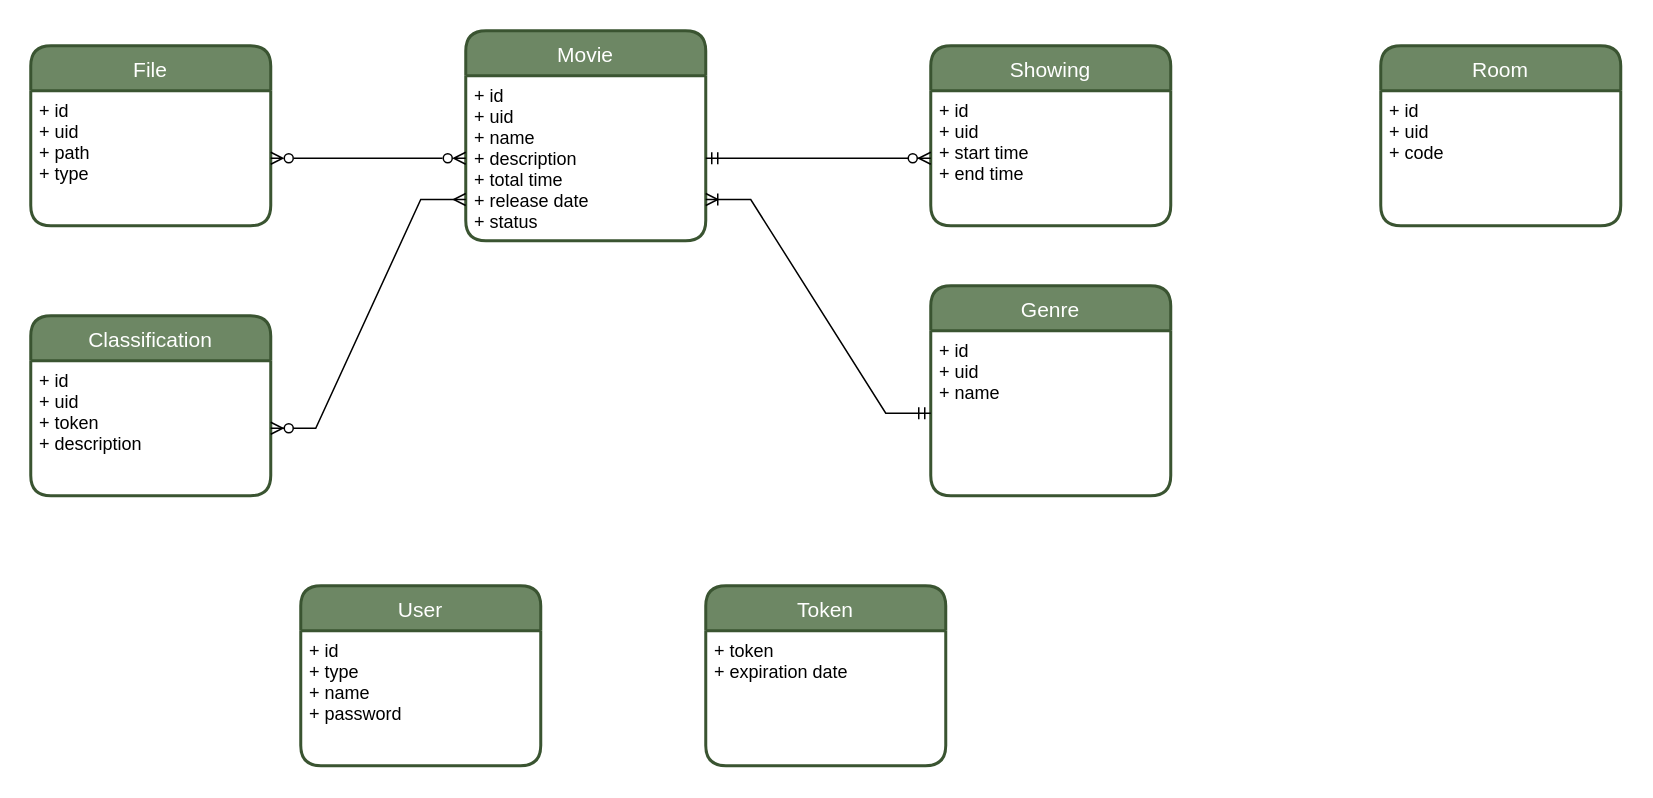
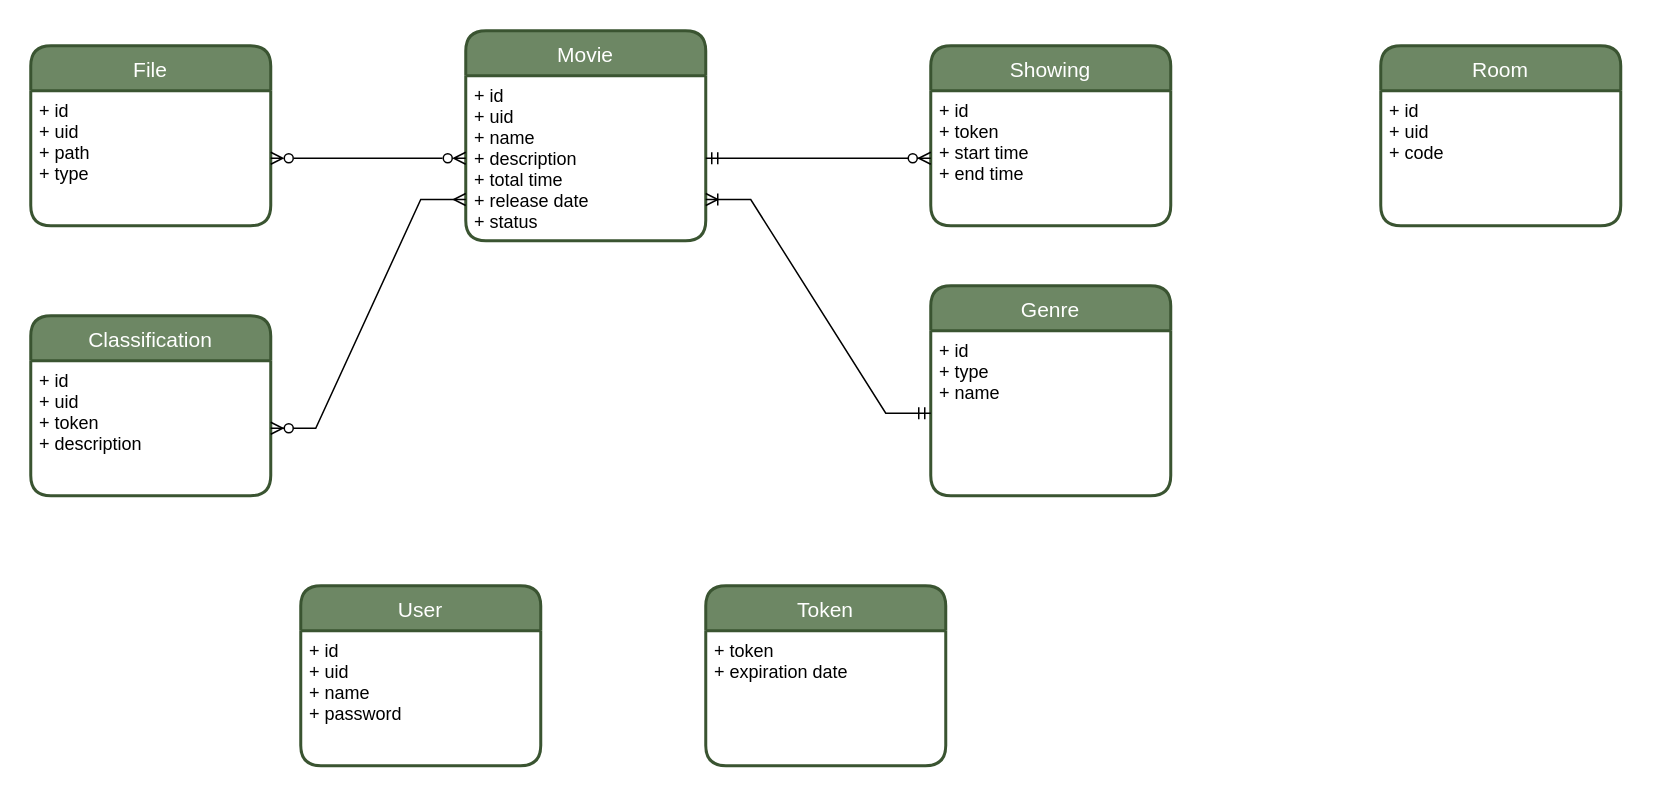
- <mxCell id="11" value="+ id&#10;+ uid&#10;+ start time&#10;+ end time" style="align=left;strokeColor=none;fillColor=none;spacingLeft=4;fontSize=12;verticalAlign=top;resizable=0;rotatable=0;part=1;" parent="10" vertex="1"><mxGeometry y="30" width="160" height="90" as="geometry" /></mxCell>
+ <mxCell id="11" value="+ id&#10;+ token&#10;+ start time&#10;+ end time" style="align=left;strokeColor=none;fillColor=none;spacingLeft=4;fontSize=12;verticalAlign=top;resizable=0;rotatable=0;part=1;" parent="10" vertex="1"><mxGeometry y="30" width="160" height="90" as="geometry" /></mxCell>
- <mxCell id="20" value="+ id&#10;+ uid&#10;+ name" style="align=left;strokeColor=none;fillColor=none;spacingLeft=4;fontSize=12;verticalAlign=top;resizable=0;rotatable=0;part=1;" parent="19" vertex="1"><mxGeometry y="30" width="160" height="110" as="geometry" /></mxCell>
+ <mxCell id="20" value="+ id&#10;+ type&#10;+ name" style="align=left;strokeColor=none;fillColor=none;spacingLeft=4;fontSize=12;verticalAlign=top;resizable=0;rotatable=0;part=1;" parent="19" vertex="1"><mxGeometry y="30" width="160" height="110" as="geometry" /></mxCell>
- <mxCell id="7" value="+ id&#10;+ type&#10;+ name&#10;+ password" style="align=left;strokeColor=none;fillColor=none;spacingLeft=4;fontSize=12;verticalAlign=top;resizable=0;rotatable=0;part=1;" parent="6" vertex="1"><mxGeometry y="30" width="160" height="90" as="geometry" /></mxCell>
+ <mxCell id="7" value="+ id&#10;+ uid&#10;+ name&#10;+ password" style="align=left;strokeColor=none;fillColor=none;spacingLeft=4;fontSize=12;verticalAlign=top;resizable=0;rotatable=0;part=1;" parent="6" vertex="1"><mxGeometry y="30" width="160" height="90" as="geometry" /></mxCell>
